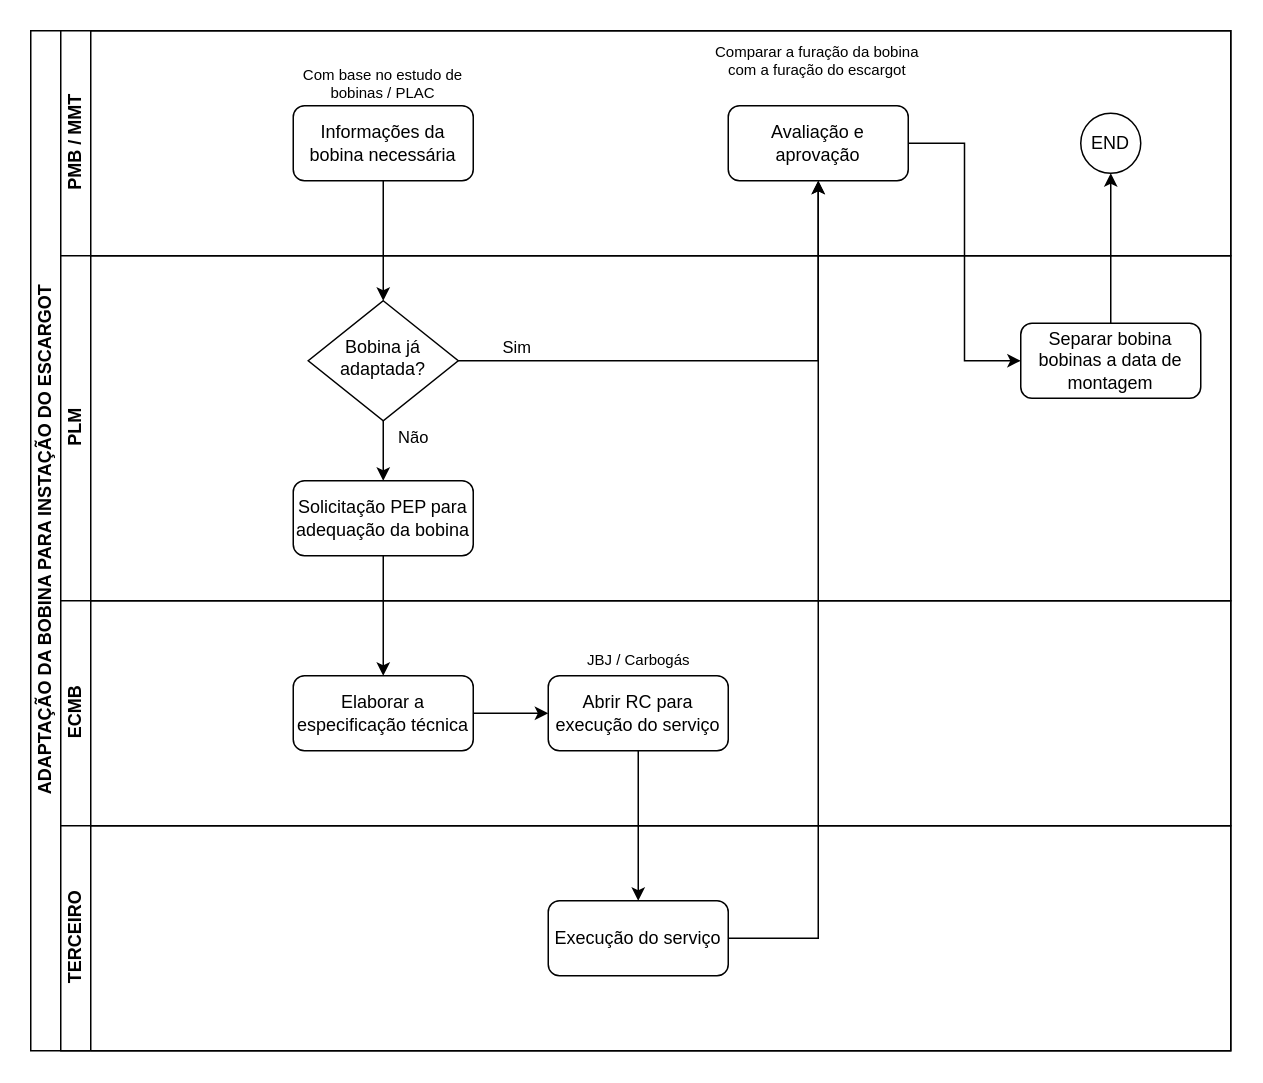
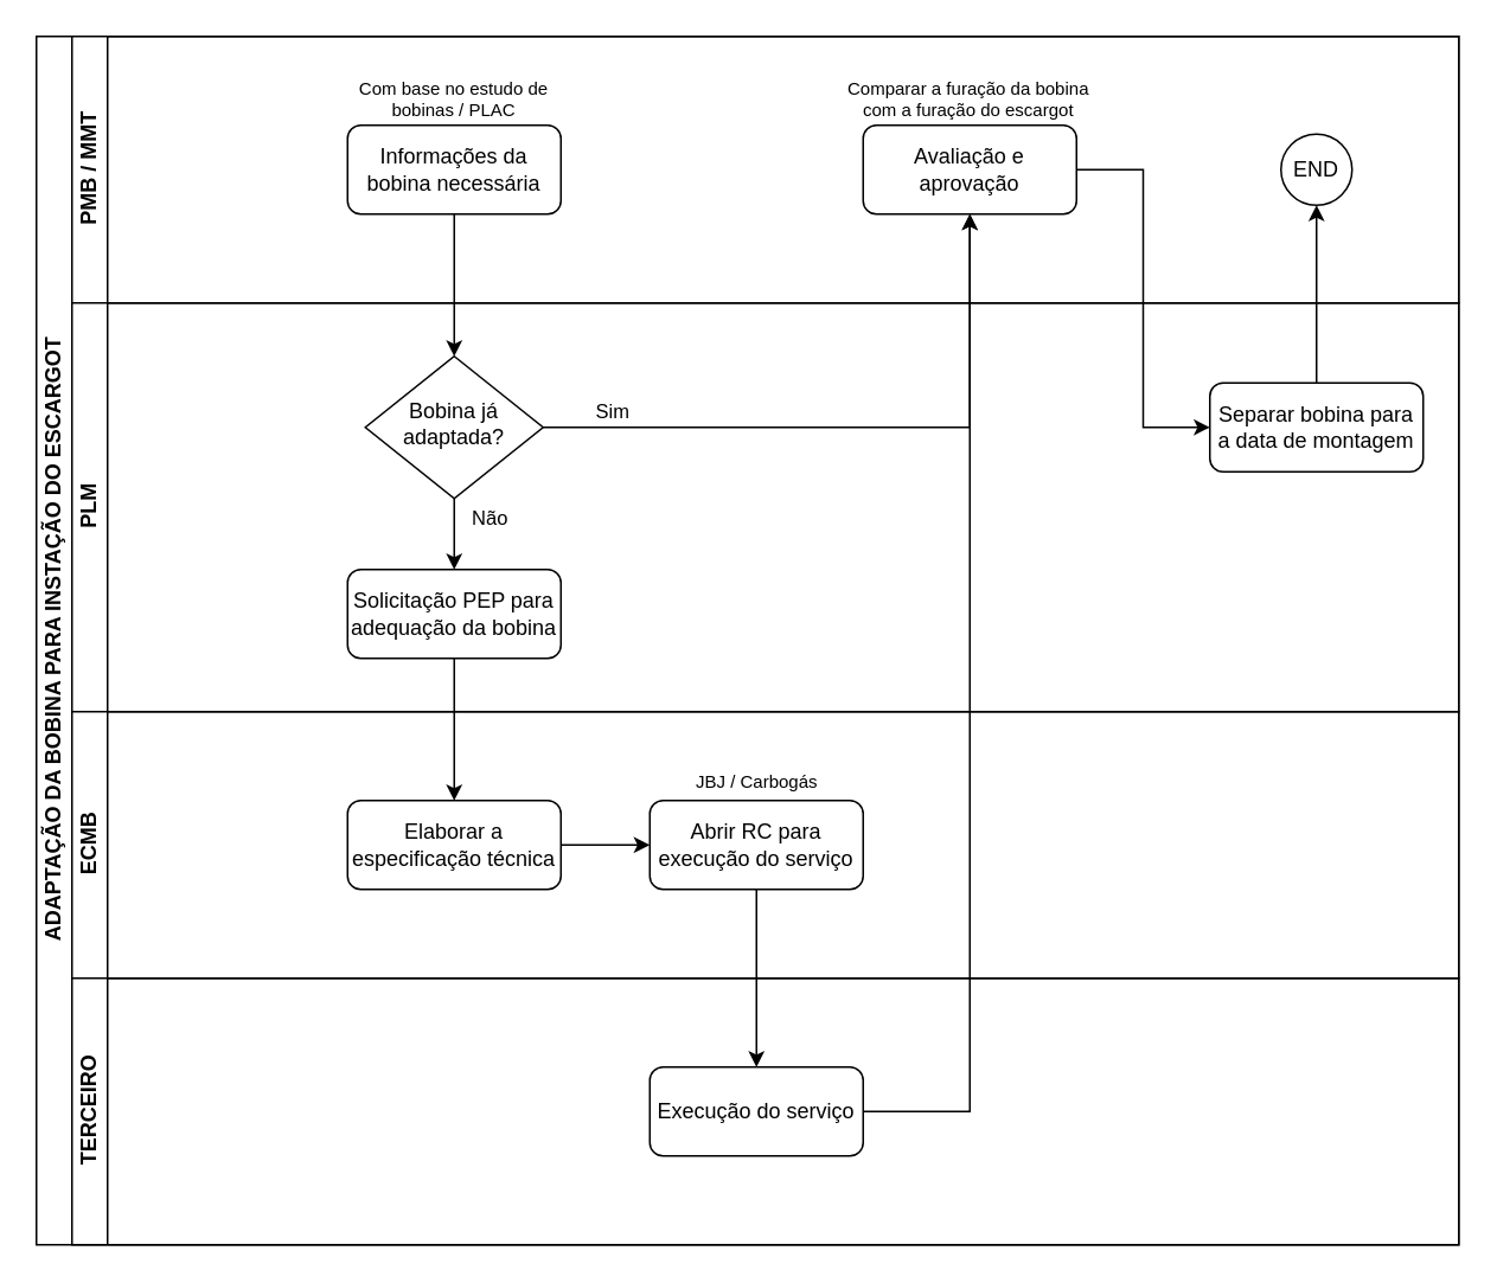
- <mxCell id="8" value="Comparar a furação da bobina com a furação do escargot" style="text;html=1;strokeColor=none;fillColor=none;align=center;verticalAlign=middle;whiteSpace=wrap;rounded=0;fontSize=10;" parent="3" vertex="1"><mxGeometry x="429.38" y="5" width="151.25" height="30" as="geometry" /></mxCell>
+ <mxCell id="8" value="Comparar a furação da bobina com a furação do escargot" style="text;html=1;strokeColor=none;fillColor=none;align=center;verticalAlign=middle;whiteSpace=wrap;rounded=0;fontSize=10;" parent="3" vertex="1"><mxGeometry x="429.38" y="20" width="151.25" height="30" as="geometry" /></mxCell>
- <mxCell id="13" value="Separar bobina bobinas a data de montagem" style="rounded=1;whiteSpace=wrap;html=1;fontSize=12;glass=0;strokeWidth=1;shadow=0;" parent="9" vertex="1"><mxGeometry x="640" y="45" width="120" height="50" as="geometry" /></mxCell>
+ <mxCell id="13" value="Separar bobina para a data de montagem" style="rounded=1;whiteSpace=wrap;html=1;fontSize=12;glass=0;strokeWidth=1;shadow=0;" parent="9" vertex="1"><mxGeometry x="640" y="45" width="120" height="50" as="geometry" /></mxCell>
